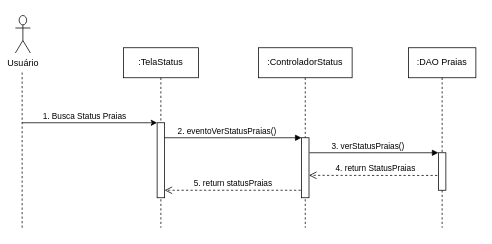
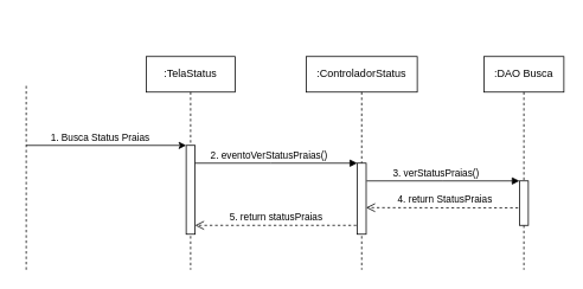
- <mxCell id="9" value="Usuário" style="shape=umlActor;verticalLabelPosition=bottom;verticalAlign=top;html=1;outlineConnect=0;" parent="1" vertex="1"><mxGeometry x="20" y="20" width="20" height="50" as="geometry" /></mxCell>
- <mxCell id="12" value=":DAO Praias" style="shape=umlLifeline;perimeter=lifelinePerimeter;whiteSpace=wrap;html=1;container=0;dropTarget=0;collapsible=0;recursiveResize=0;outlineConnect=0;portConstraint=eastwest;newEdgeStyle={&quot;edgeStyle&quot;:&quot;elbowEdgeStyle&quot;,&quot;elbow&quot;:&quot;vertical&quot;,&quot;curved&quot;:0,&quot;rounded&quot;:0};" parent="1" vertex="1"><mxGeometry x="544" y="63" width="90" height="240" as="geometry" /></mxCell>
+ <mxCell id="12" value=":DAO Busca" style="shape=umlLifeline;perimeter=lifelinePerimeter;whiteSpace=wrap;html=1;container=0;dropTarget=0;collapsible=0;recursiveResize=0;outlineConnect=0;portConstraint=eastwest;newEdgeStyle={&quot;edgeStyle&quot;:&quot;elbowEdgeStyle&quot;,&quot;elbow&quot;:&quot;vertical&quot;,&quot;curved&quot;:0,&quot;rounded&quot;:0};" parent="1" vertex="1"><mxGeometry x="544" y="63" width="90" height="240" as="geometry" /></mxCell>
